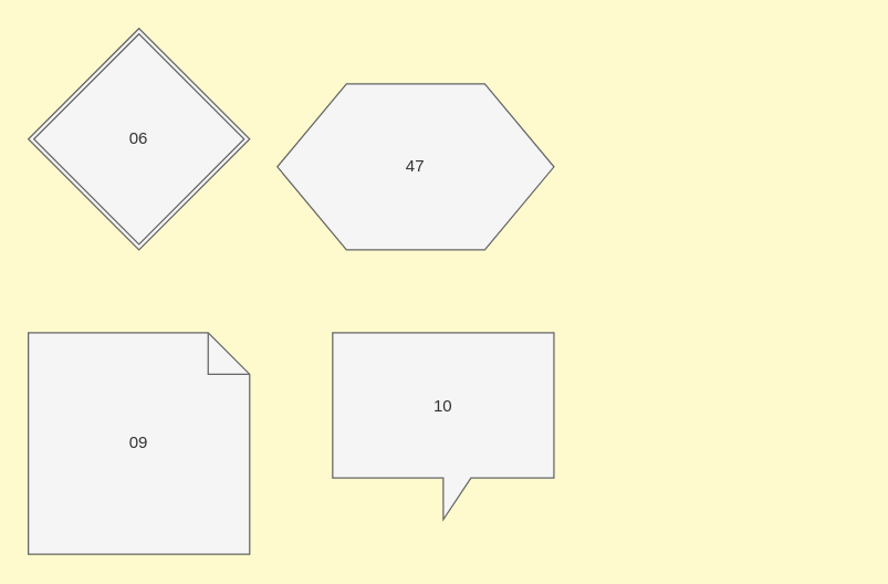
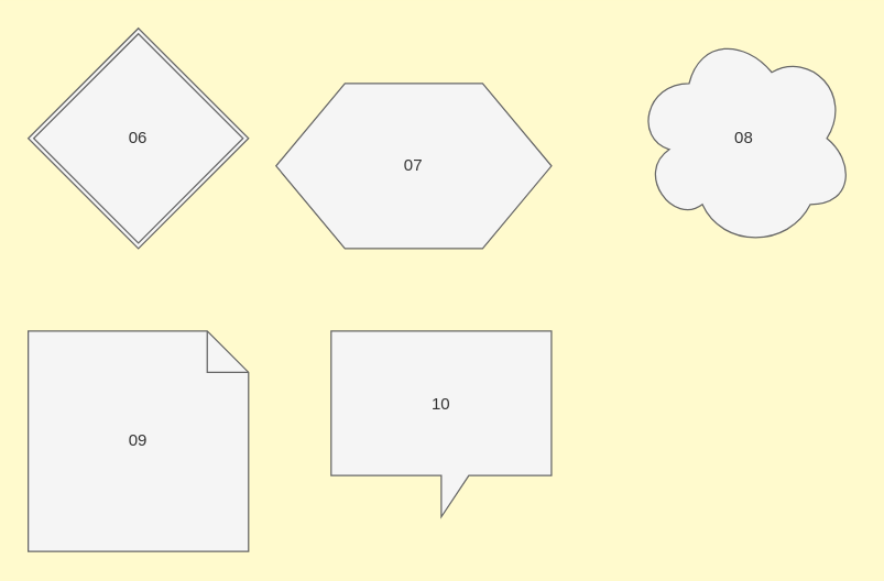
+ <mxCell id="4" value="08" style="double=1;shape=cloud;whiteSpace=wrap;html=1;fillColor=#f5f5f5;strokeColor=#666666;fontColor=#333333" vertex="1" parent="1"><mxGeometry x="460" y="20" width="160" height="160" as="geometry" /></mxCell>
- <mxCell id="3" value="47" style="double=1;shape=hexagon;whiteSpace=wrap;html=1;fillColor=#f5f5f5;strokeColor=#666666;fontColor=#333333" vertex="1" parent="1"><mxGeometry x="200" y="60" width="200" height="120" as="geometry" /></mxCell>
+ <mxCell id="3" value="07" style="double=1;shape=hexagon;whiteSpace=wrap;html=1;fillColor=#f5f5f5;strokeColor=#666666;fontColor=#333333" vertex="1" parent="1"><mxGeometry x="200" y="60" width="200" height="120" as="geometry" /></mxCell>
